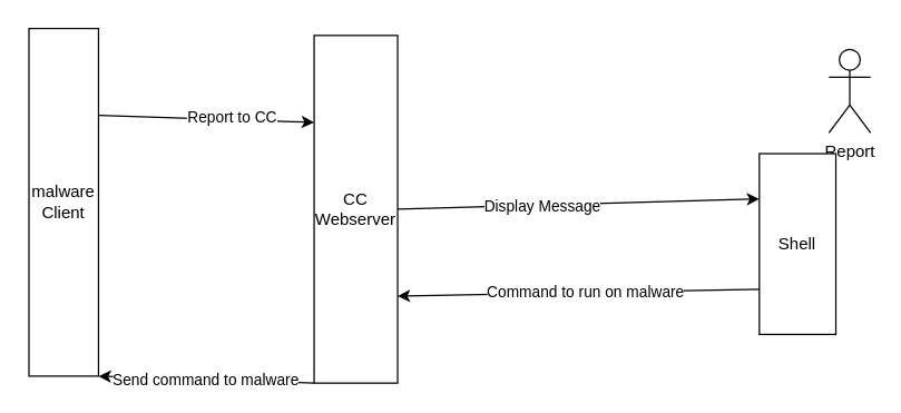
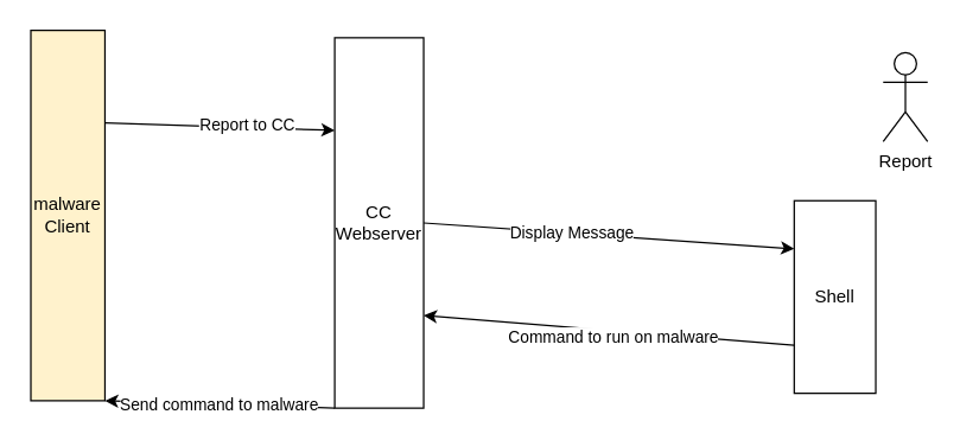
- <mxCell id="2" value="malware&lt;br&gt;Client" style="rounded=0;whiteSpace=wrap;html=1;" vertex="1" parent="1"><mxGeometry x="20" y="20" width="50" height="250" as="geometry" /></mxCell>
+ <mxCell id="2" value="malware&lt;br&gt;Client" style="rounded=0;whiteSpace=wrap;html=1;fillColor=#fff2cc;" vertex="1" parent="1"><mxGeometry x="20" y="20" width="50" height="250" as="geometry" /></mxCell>
- <mxCell id="7" value="Shell" style="rounded=0;whiteSpace=wrap;html=1;" vertex="1" parent="1"><mxGeometry x="545" y="110" width="55" height="130" as="geometry" /></mxCell>
+ <mxCell id="7" value="Shell" style="rounded=0;whiteSpace=wrap;html=1;" vertex="1" parent="1"><mxGeometry x="535" y="135" width="55" height="130" as="geometry" /></mxCell>
